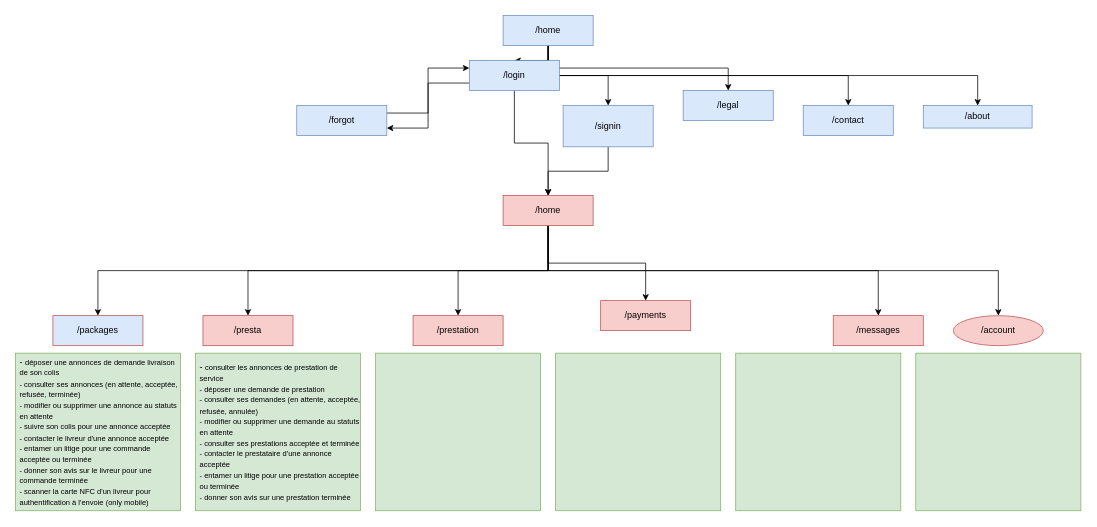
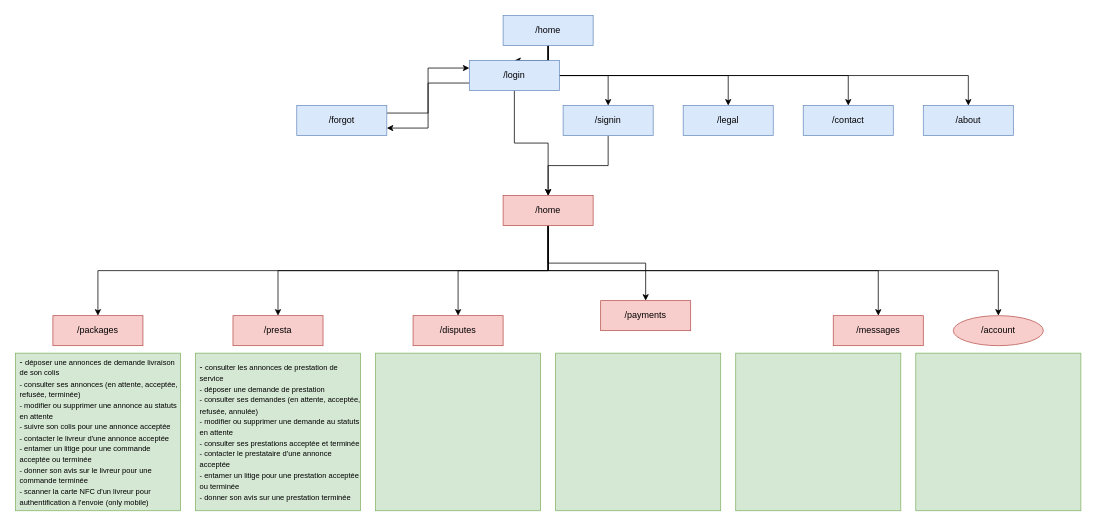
- <mxCell id="10" value="/legal" style="rounded=0;whiteSpace=wrap;html=1;fillColor=#dae8fc;strokeColor=#6c8ebf;" parent="1" vertex="1"><mxGeometry x="910" y="120" width="120" height="40" as="geometry" /></mxCell>
+ <mxCell id="10" value="/legal" style="rounded=0;whiteSpace=wrap;html=1;fillColor=#dae8fc;strokeColor=#6c8ebf;" parent="1" vertex="1"><mxGeometry x="910" y="140" width="120" height="40" as="geometry" /></mxCell>
- <mxCell id="8" value="/about" style="rounded=0;whiteSpace=wrap;html=1;fillColor=#dae8fc;strokeColor=#6c8ebf;" parent="1" vertex="1"><mxGeometry x="1230" y="140" width="145" height="30" as="geometry" /></mxCell>
+ <mxCell id="8" value="/about" style="rounded=0;whiteSpace=wrap;html=1;fillColor=#dae8fc;strokeColor=#6c8ebf;" parent="1" vertex="1"><mxGeometry x="1230" y="140" width="120" height="40" as="geometry" /></mxCell>
- <mxCell id="12" value="/signin" style="rounded=0;whiteSpace=wrap;html=1;fillColor=#dae8fc;strokeColor=#6c8ebf;" parent="1" vertex="1"><mxGeometry x="750" y="140" width="120" height="55" as="geometry" /></mxCell>
+ <mxCell id="12" value="/signin" style="rounded=0;whiteSpace=wrap;html=1;fillColor=#dae8fc;strokeColor=#6c8ebf;" parent="1" vertex="1"><mxGeometry y="140" width="120" height="40" as="geometry" x="750" /></mxCell>
- <mxCell id="25" value="/packages" style="rounded=0;whiteSpace=wrap;html=1;fillColor=#dae8fc;strokeColor=#b85450;" parent="1" vertex="1"><mxGeometry x="70" y="420" width="120" height="40" as="geometry" /></mxCell>
+ <mxCell id="25" value="/packages" style="rounded=0;whiteSpace=wrap;html=1;fillColor=#f8cecc;strokeColor=#b85450;" parent="1" vertex="1"><mxGeometry x="70" y="420" width="120" height="40" as="geometry" /></mxCell>
- <mxCell id="26" value="/presta" style="rounded=0;whiteSpace=wrap;html=1;fillColor=#f8cecc;strokeColor=#b85450;" parent="1" vertex="1"><mxGeometry x="270" y="420" width="120" height="40" as="geometry" /></mxCell>
+ <mxCell id="26" value="/presta" style="rounded=0;whiteSpace=wrap;html=1;fillColor=#f8cecc;strokeColor=#b85450;" parent="1" vertex="1"><mxGeometry x="310" y="420" width="120" height="40" as="geometry" /></mxCell>
- <mxCell id="27" value="/prestation" style="rounded=0;whiteSpace=wrap;html=1;fillColor=#f8cecc;strokeColor=#b85450;" parent="1" vertex="1"><mxGeometry x="550" y="420" width="120" height="40" as="geometry" /></mxCell>
+ <mxCell id="27" value="/disputes" style="rounded=0;whiteSpace=wrap;html=1;fillColor=#f8cecc;strokeColor=#b85450;" parent="1" vertex="1"><mxGeometry x="550" y="420" width="120" height="40" as="geometry" /></mxCell>
